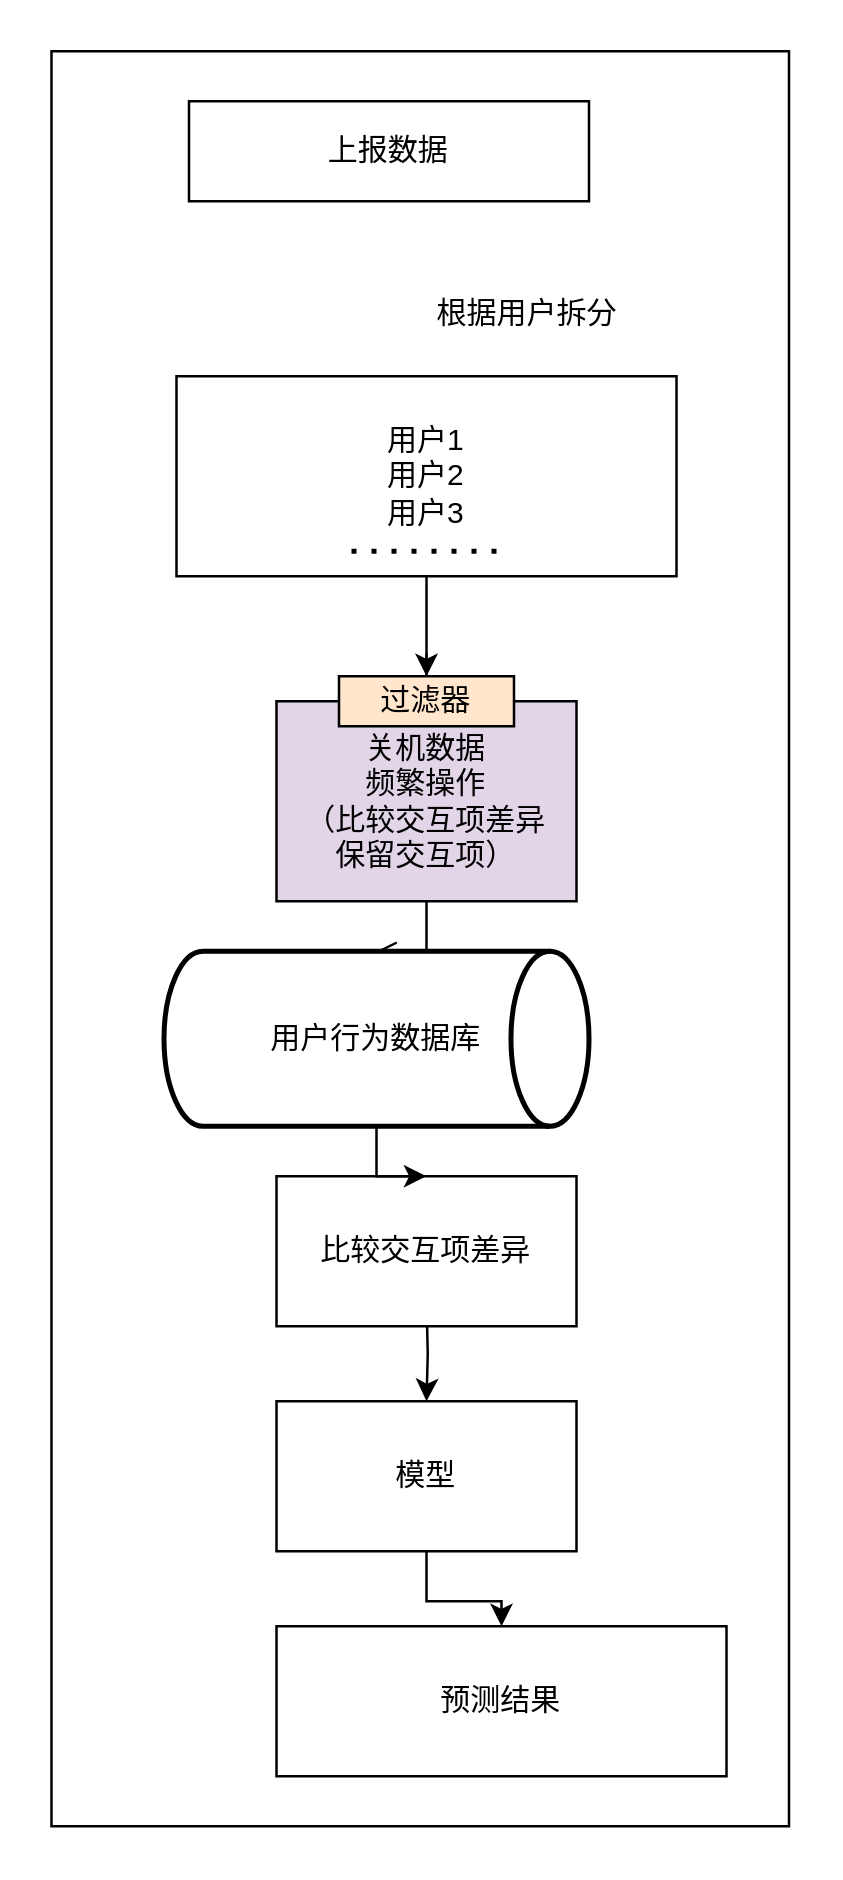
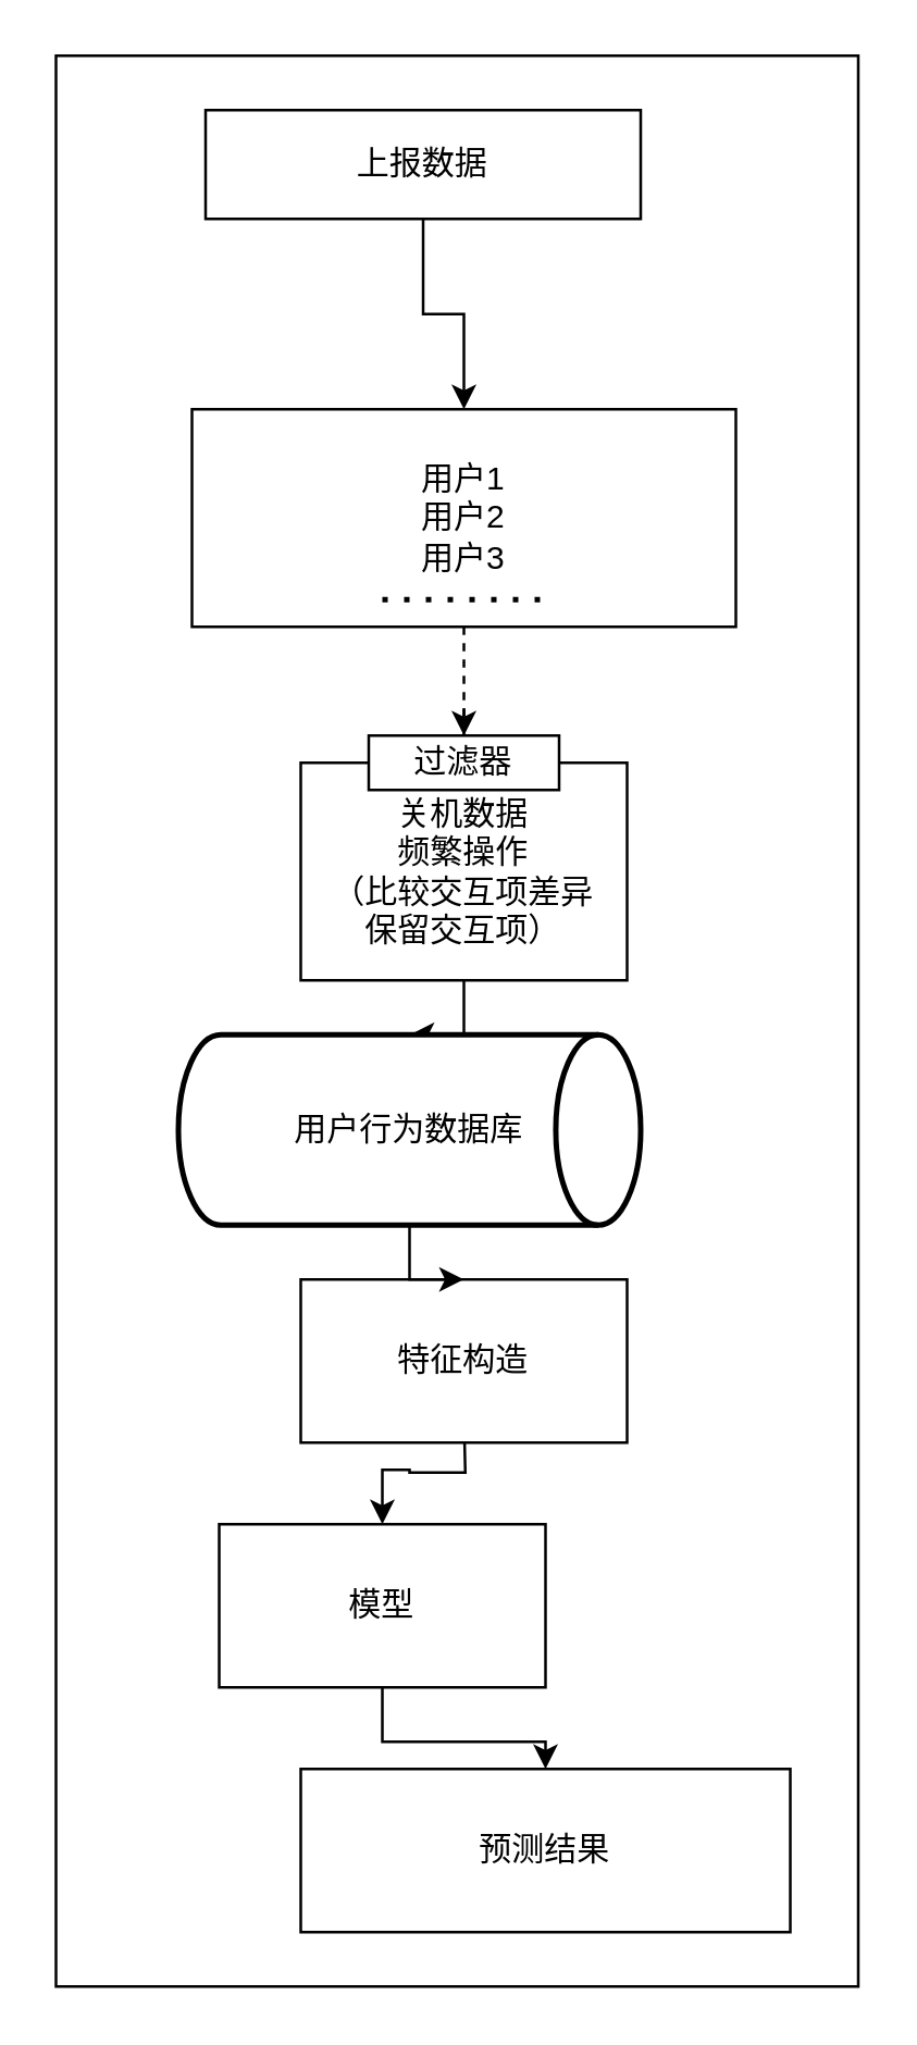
+ <mxCell id="3" style="edgeStyle=orthogonalEdgeStyle;rounded=0;orthogonalLoop=1;jettySize=auto;html=1;entryX=0.5;entryY=0;entryDx=0;entryDy=0;" edge="1" parent="1" source="4" target="6"><mxGeometry relative="1" as="geometry" /></mxCell>
- <mxCell id="7" value="根据用户拆分" style="text;html=1;align=center;verticalAlign=middle;resizable=0;points=[];autosize=1;strokeColor=none;fillColor=none;" vertex="1" parent="1"><mxGeometry x="160" y="110" width="100" height="30" as="geometry" /></mxCell>
- <mxCell id="18" value="" style="edgeStyle=orthogonalEdgeStyle;rounded=0;orthogonalLoop=1;jettySize=auto;html=1;" edge="1" parent="1" source="6" target="19"><mxGeometry relative="1" as="geometry"><mxPoint x="170" y="230" as="sourcePoint" /><mxPoint x="170" y="280" as="targetPoint" /></mxGeometry></mxCell>
+ <mxCell id="18" value="" style="edgeStyle=orthogonalEdgeStyle;rounded=0;orthogonalLoop=1;jettySize=auto;html=1;dashed=1;" edge="1" parent="1" source="6" target="19"><mxGeometry relative="1" as="geometry"><mxPoint x="170" y="230" as="sourcePoint" /><mxPoint x="170" y="280" as="targetPoint" /></mxGeometry></mxCell>
- <mxCell id="19" value="过滤器" style="rounded=0;whiteSpace=wrap;html=1;fillColor=#ffe6cc;" vertex="1" parent="1"><mxGeometry x="135" y="270" width="70" height="20" as="geometry" /></mxCell>
+ <mxCell id="19" value="过滤器" style="rounded=0;whiteSpace=wrap;html=1;" vertex="1" parent="1"><mxGeometry x="135" y="270" width="70" height="20" as="geometry" /></mxCell>
- <mxCell id="5" value="" style="edgeStyle=orthogonalEdgeStyle;rounded=0;orthogonalLoop=1;jettySize=auto;html=1;dashed=1;" edge="1" parent="1" source="19" target="9"><mxGeometry relative="1" as="geometry" /></mxCell>
+ <mxCell id="5" value="" style="edgeStyle=orthogonalEdgeStyle;rounded=0;orthogonalLoop=1;jettySize=auto;html=1;" edge="1" parent="1" source="19" target="9"><mxGeometry relative="1" as="geometry" /></mxCell>
- <mxCell id="9" value="关机数据&lt;br&gt;频繁操作&lt;br&gt;（比较交互项差异&lt;br&gt;保留交互项）" style="whiteSpace=wrap;html=1;rounded=0;fillColor=#e1d5e7;" vertex="1" parent="1"><mxGeometry x="110" y="280" width="120" height="80" as="geometry" /></mxCell>
+ <mxCell id="9" value="关机数据&lt;br&gt;频繁操作&lt;br&gt;（比较交互项差异&lt;br&gt;保留交互项）" style="whiteSpace=wrap;html=1;rounded=0;" vertex="1" parent="1"><mxGeometry x="110" y="280" width="120" height="80" as="geometry" /></mxCell>
- <mxCell id="8" style="edgeStyle=orthogonalEdgeStyle;rounded=0;orthogonalLoop=1;jettySize=auto;html=1;endArrow=open;" edge="1" parent="1" source="9" target="16"><mxGeometry relative="1" as="geometry" /></mxCell>
+ <mxCell id="8" style="edgeStyle=orthogonalEdgeStyle;rounded=0;orthogonalLoop=1;jettySize=auto;html=1;" edge="1" parent="1" source="9" target="16"><mxGeometry relative="1" as="geometry" /></mxCell>
- <mxCell id="14" value="比较交互项差异" style="whiteSpace=wrap;html=1;rounded=0;" vertex="1" parent="1"><mxGeometry x="110" y="470" width="120" height="60" as="geometry" /></mxCell>
+ <mxCell id="14" value="特征构造" style="whiteSpace=wrap;html=1;rounded=0;" vertex="1" parent="1"><mxGeometry x="110" y="470" width="120" height="60" as="geometry" /></mxCell>
- <mxCell id="12" value="模型" style="whiteSpace=wrap;html=1;rounded=0;" vertex="1" parent="1"><mxGeometry x="110" y="560" width="120" height="60" as="geometry" /></mxCell>
+ <mxCell id="12" value="模型" style="whiteSpace=wrap;html=1;rounded=0;" vertex="1" parent="1"><mxGeometry x="80" y="560" width="120" height="60" as="geometry" /></mxCell>
